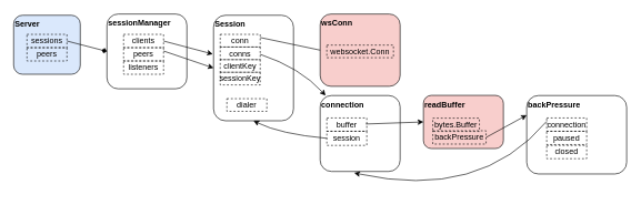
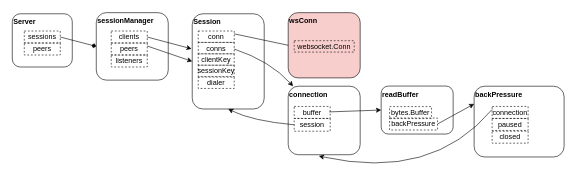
- <mxCell id="2" value="&lt;div style=&quot;&quot;&gt;&lt;span style=&quot;background-color: initial;&quot;&gt;&lt;b&gt;Server&lt;/b&gt;&lt;/span&gt;&lt;/div&gt;" style="rounded=1;whiteSpace=wrap;html=1;verticalAlign=top;align=left;fillColor=#dae8fc;" vertex="1" parent="1"><mxGeometry x="20" y="22.25" width="100" height="88.75" as="geometry" /></mxCell>
+ <mxCell id="2" value="&lt;div style=&quot;&quot;&gt;&lt;span style=&quot;background-color: initial;&quot;&gt;&lt;b&gt;Server&lt;/b&gt;&lt;/span&gt;&lt;/div&gt;" style="rounded=1;whiteSpace=wrap;html=1;verticalAlign=top;align=left;" vertex="1" parent="1"><mxGeometry x="20" y="22.25" width="100" height="88.75" as="geometry" /></mxCell>
- <mxCell id="27" value="dialer" style="text;html=1;strokeColor=default;fillColor=none;align=center;verticalAlign=middle;whiteSpace=wrap;rounded=0;dashed=1;" vertex="1" parent="1"><mxGeometry x="340" y="147.75" width="60" height="19" as="geometry" /></mxCell>
+ <mxCell id="27" value="dialer" style="text;html=1;strokeColor=default;fillColor=none;align=center;verticalAlign=middle;whiteSpace=wrap;rounded=0;dashed=1;" vertex="1" parent="1"><mxGeometry x="330" y="127.75" width="60" height="19" as="geometry" /></mxCell>
- <mxCell id="12" value="&lt;b&gt;readBuffer&lt;/b&gt;" style="rounded=1;whiteSpace=wrap;html=1;align=left;verticalAlign=top;fillColor=#f8cecc;" vertex="1" parent="1"><mxGeometry x="635" y="142.75" width="120" height="80" as="geometry" /></mxCell>
+ <mxCell id="12" value="&lt;b&gt;readBuffer&lt;/b&gt;" style="rounded=1;whiteSpace=wrap;html=1;align=left;verticalAlign=top;" vertex="1" parent="1"><mxGeometry x="635" y="142.75" width="120" height="80" as="geometry" /></mxCell>
